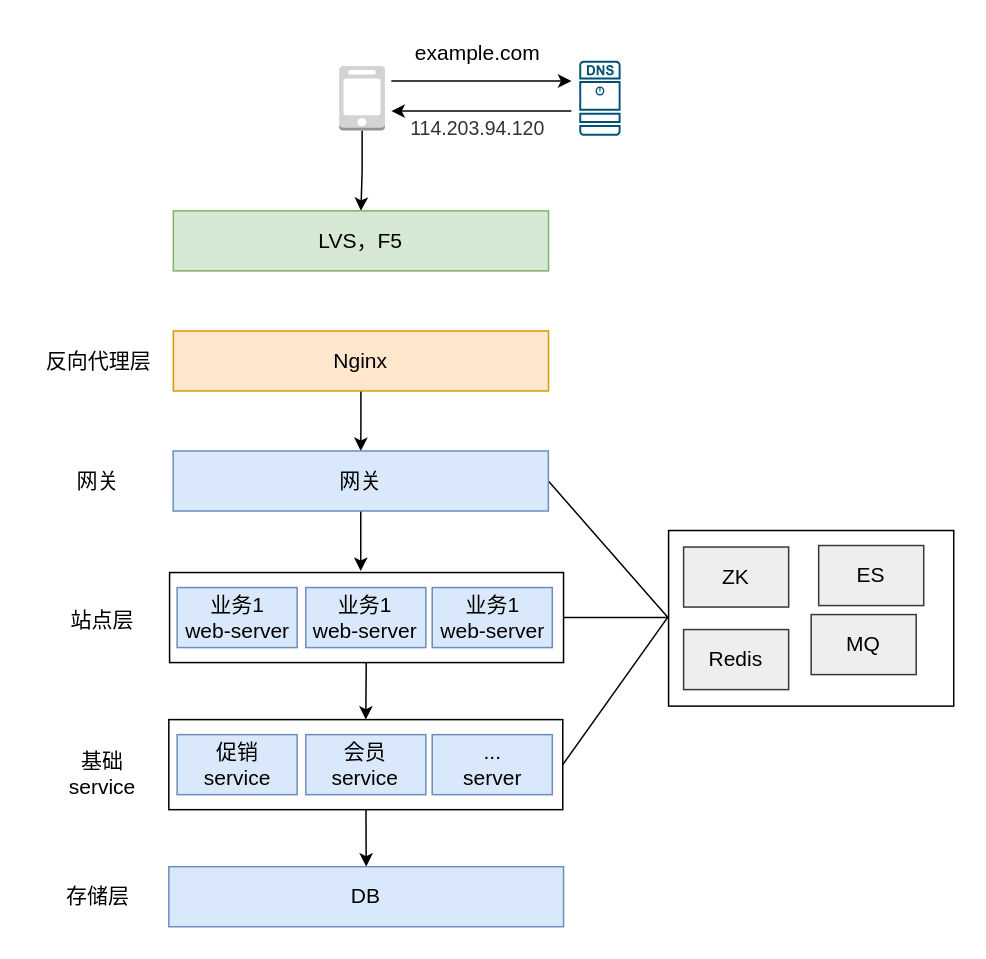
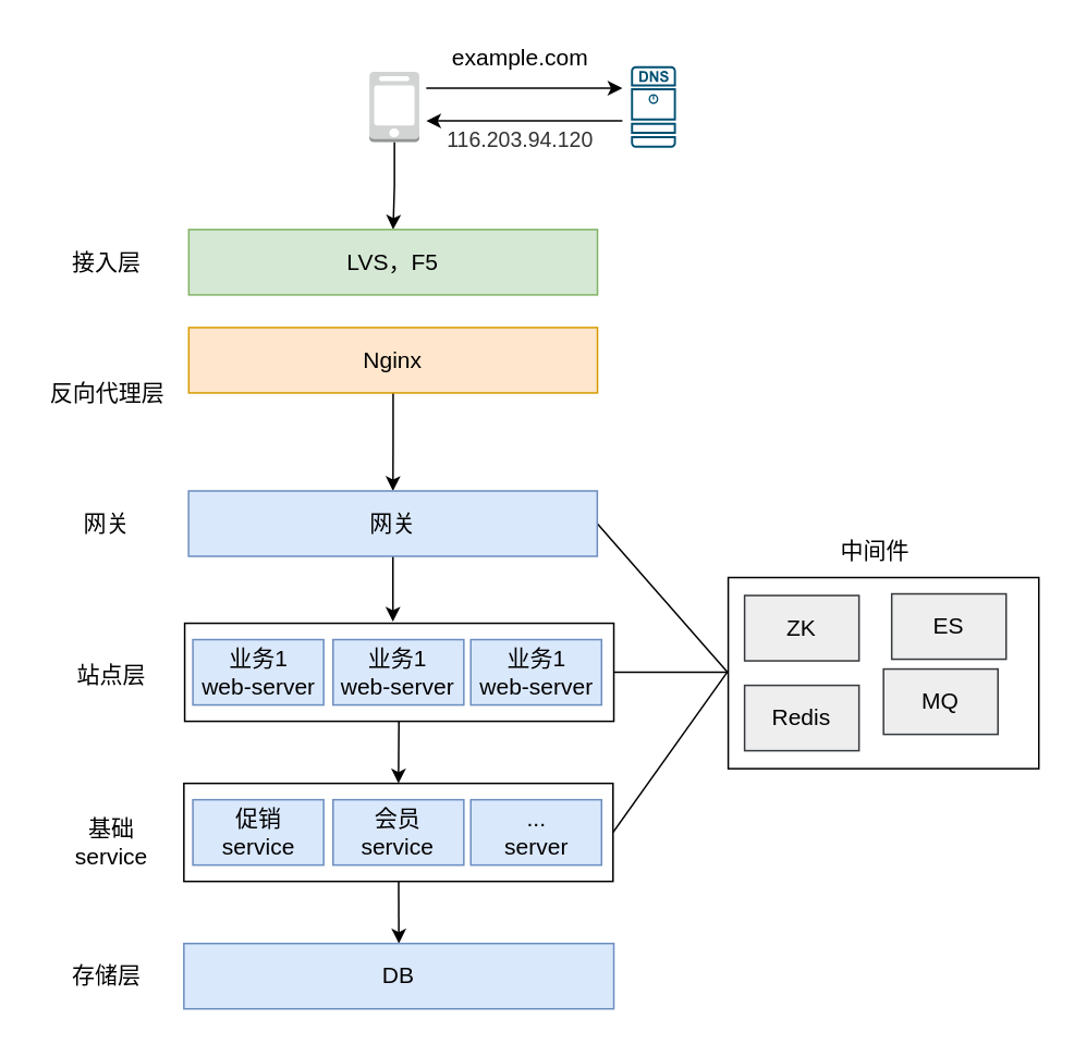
- <mxCell id="39" value="&lt;span style=&quot;color: rgb(51 , 51 , 51) ; font-family: &amp;#34;arial&amp;#34; , sans-serif ; font-size: 13px ; background-color: rgb(255 , 255 , 255)&quot;&gt;114.203.94.120&lt;/span&gt;" style="text;html=1;strokeColor=none;fillColor=none;align=center;verticalAlign=middle;whiteSpace=wrap;rounded=0;fontSize=14;" vertex="1" parent="1"><mxGeometry x="287.5" y="70" width="60" height="30" as="geometry" /></mxCell>
+ <mxCell id="39" value="&lt;span style=&quot;color: rgb(51 , 51 , 51) ; font-family: &amp;#34;arial&amp;#34; , sans-serif ; font-size: 13px ; background-color: rgb(255 , 255 , 255)&quot;&gt;116.203.94.120&lt;/span&gt;" style="text;html=1;strokeColor=none;fillColor=none;align=center;verticalAlign=middle;whiteSpace=wrap;rounded=0;fontSize=14;" vertex="1" parent="1"><mxGeometry x="287.5" y="70" width="60" height="30" as="geometry" /></mxCell>
+ <mxCell id="13" value="接入层" style="text;html=1;strokeColor=none;fillColor=none;align=center;verticalAlign=middle;whiteSpace=wrap;rounded=0;fontSize=14;" vertex="1" parent="1"><mxGeometry x="35" y="145" width="60" height="30" as="geometry" /></mxCell>
- <mxCell id="15" value="Nginx" style="rounded=0;whiteSpace=wrap;html=1;fillColor=#ffe6cc;strokeColor=#d79b00;fontSize=14;" vertex="1" parent="1"><mxGeometry x="115" y="220" width="250" height="40" as="geometry" /></mxCell>
+ <mxCell id="15" value="Nginx" style="rounded=0;whiteSpace=wrap;html=1;fillColor=#ffe6cc;strokeColor=#d79b00;fontSize=14;" vertex="1" parent="1"><mxGeometry x="115" y="200" width="250" height="40" as="geometry" /></mxCell>
+ <mxCell id="37" value="中间件" style="text;html=1;strokeColor=none;fillColor=none;align=center;verticalAlign=middle;whiteSpace=wrap;rounded=0;fontSize=14;" vertex="1" parent="1"><mxGeometry x="505" y="322" width="60" height="30" as="geometry" /></mxCell>
